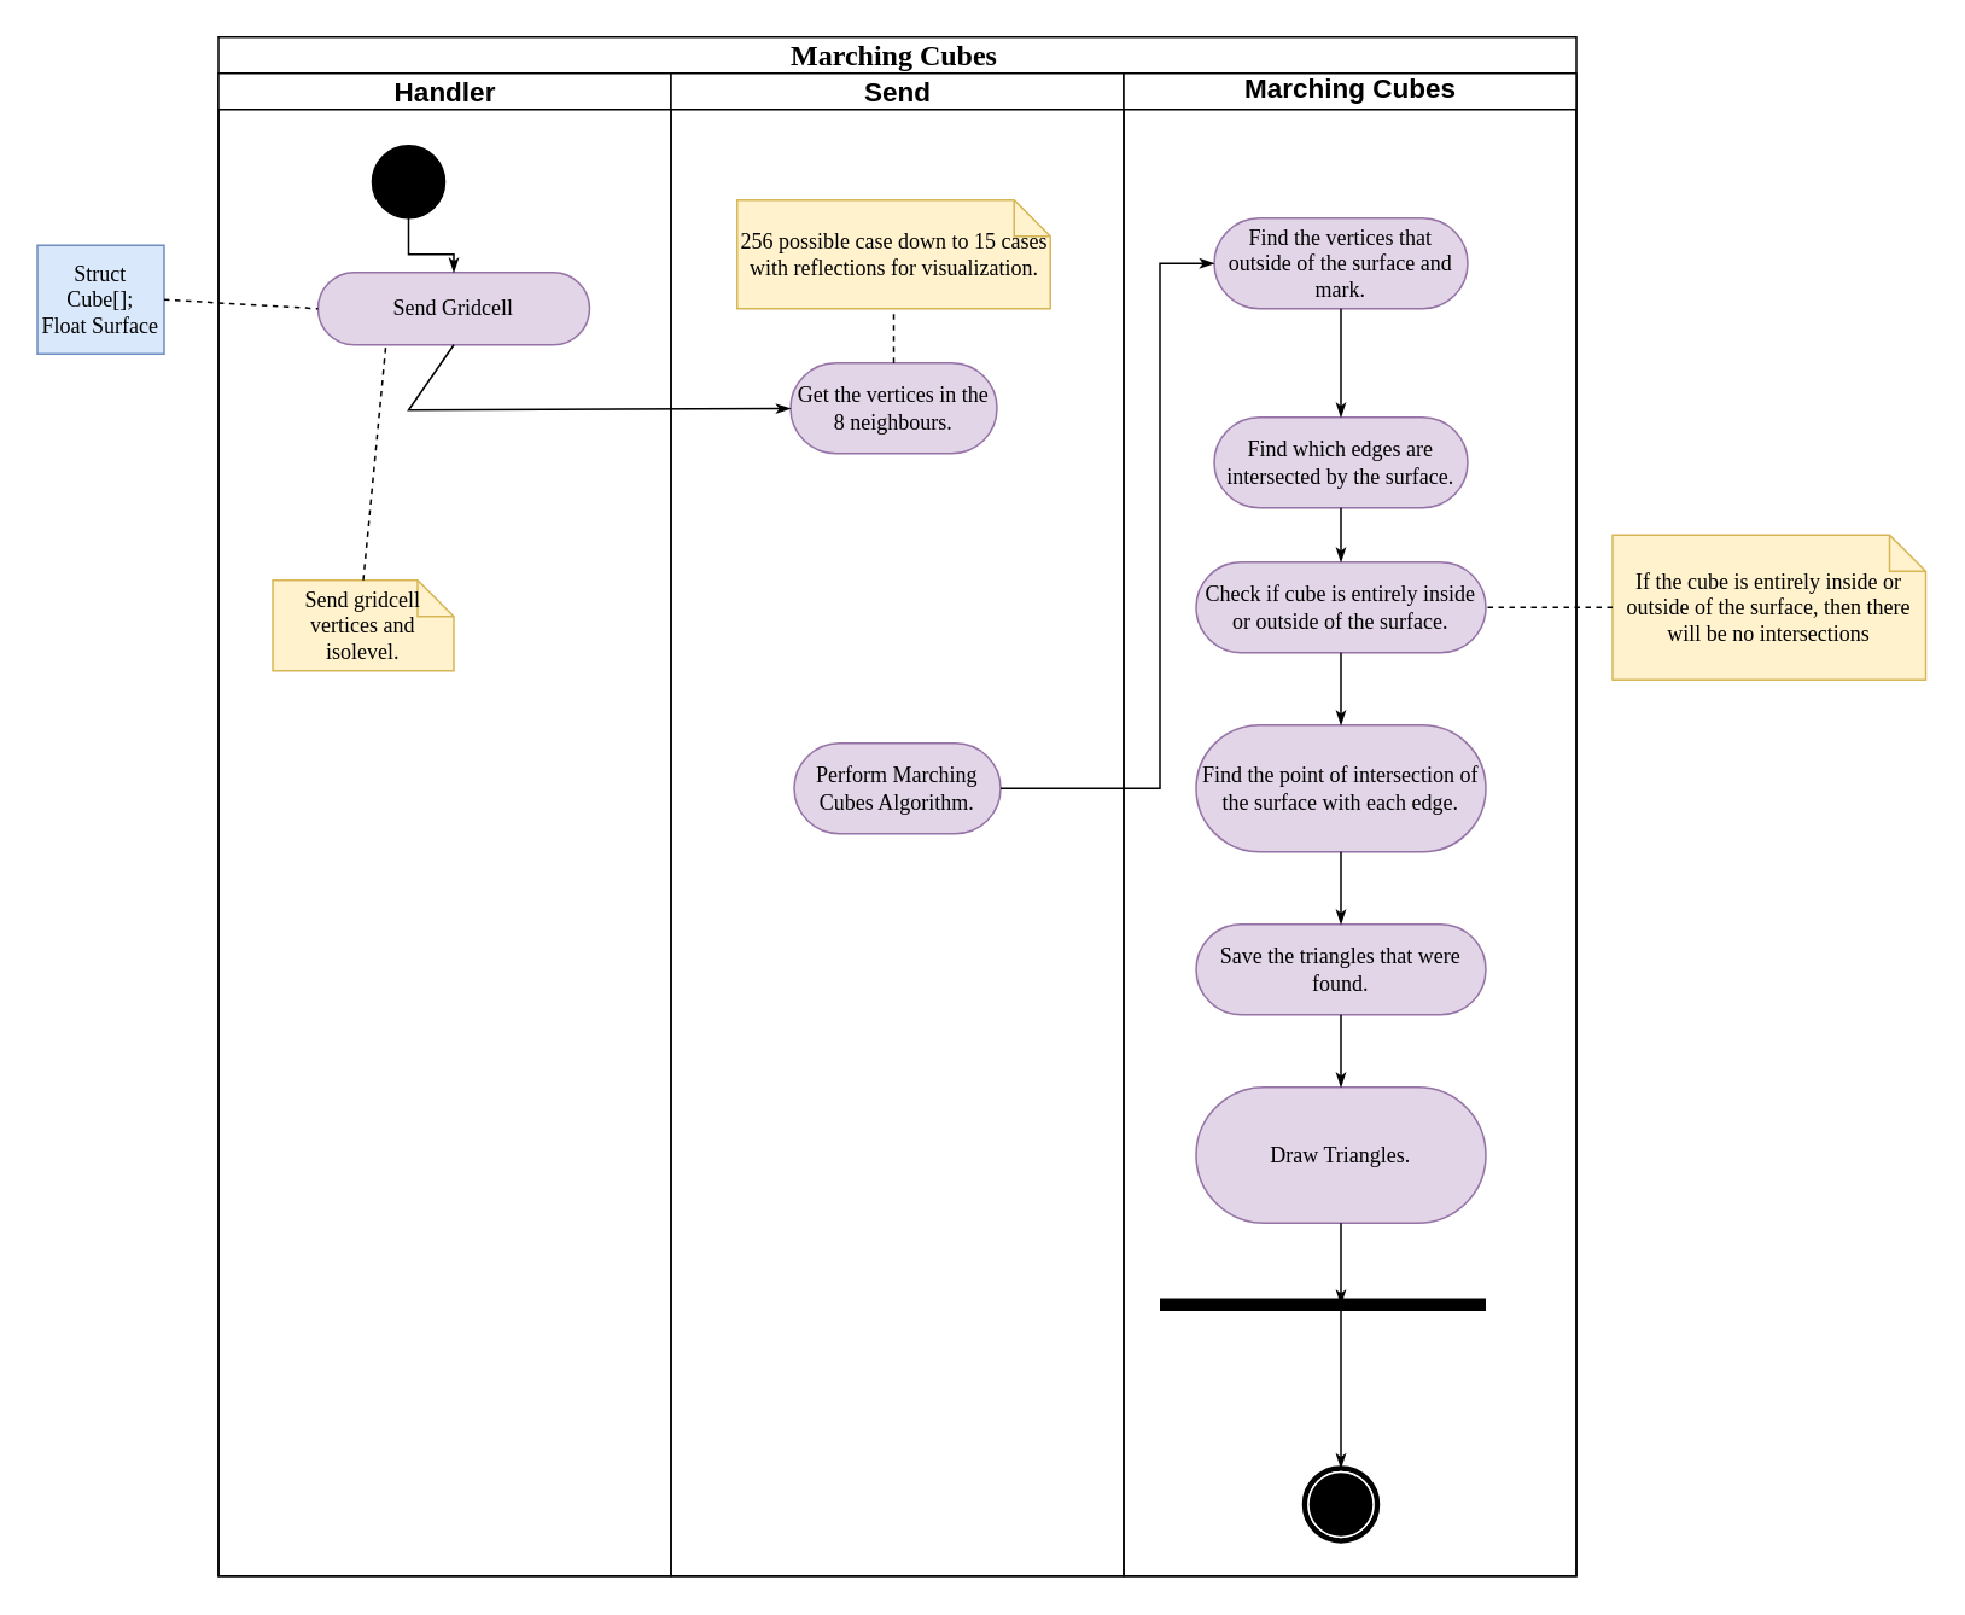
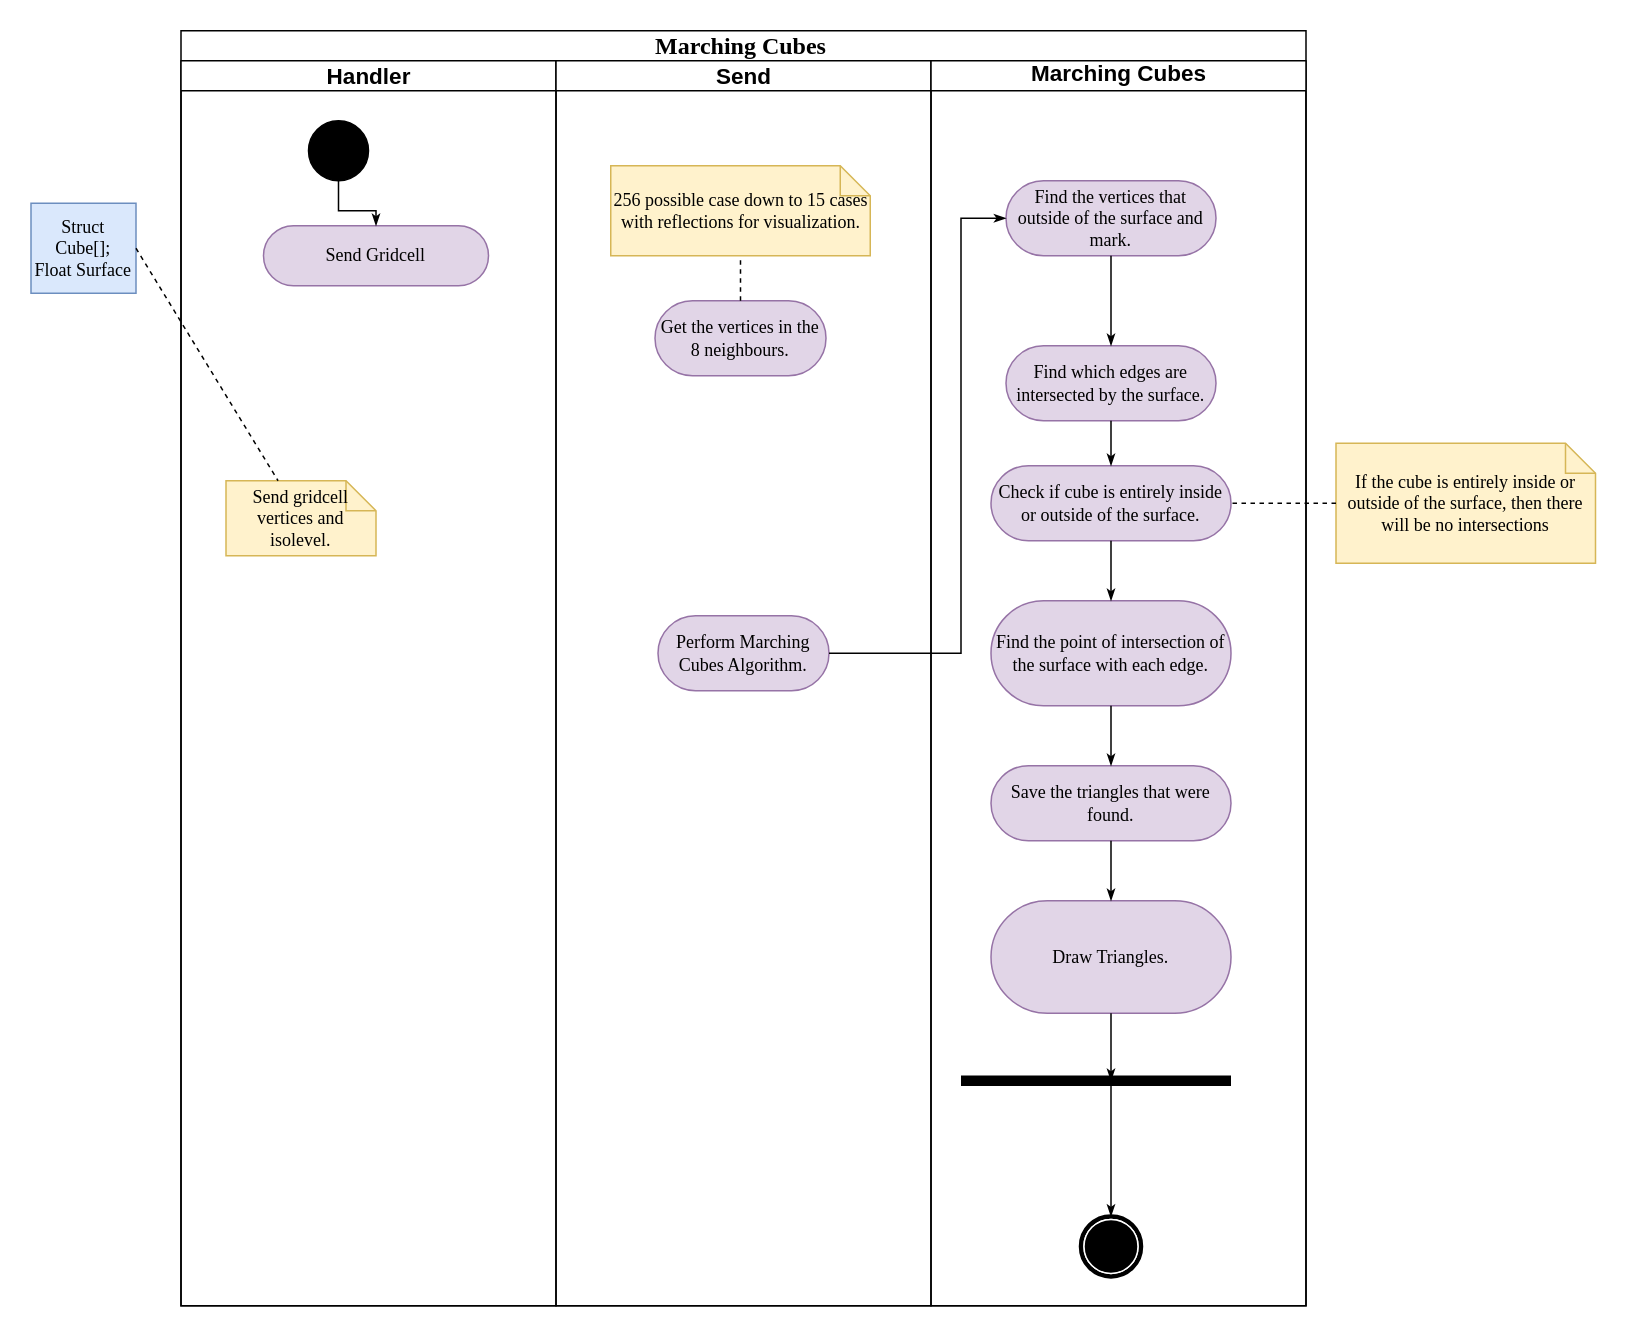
- <mxCell id="35" value="" style="endArrow=none;dashed=1;html=1;strokeWidth=1;fontSize=12;exitX=1;exitY=0.5;exitDx=0;exitDy=0;fontStyle=1;entryX=0;entryY=0.5;entryDx=0;entryDy=0;" parent="1" source="34" target="5" edge="1"><mxGeometry width="50" height="50" relative="1" as="geometry"><mxPoint x="190" y="330" as="sourcePoint" /><mxPoint x="110" y="150" as="targetPoint" /></mxGeometry></mxCell>
+ <mxCell id="35" value="" style="endArrow=none;dashed=1;html=1;strokeWidth=1;fontSize=12;exitX=1;exitY=0.5;exitDx=0;exitDy=0;fontStyle=1;" parent="1" source="34" target="7" edge="1"><mxGeometry width="50" height="50" relative="1" as="geometry"><mxPoint x="190" y="330" as="sourcePoint" /><mxPoint x="110" y="150" as="targetPoint" /></mxGeometry></mxCell>
- <mxCell id="30" style="edgeStyle=none;rounded=0;html=1;labelBackgroundColor=none;startArrow=none;startFill=0;startSize=5;endArrow=classicThin;endFill=1;endSize=5;jettySize=auto;orthogonalLoop=1;strokeWidth=1;fontFamily=Verdana;fontSize=12;exitX=0.5;exitY=1;exitDx=0;exitDy=0;" parent="2" source="5" target="10" edge="1"><mxGeometry relative="1" as="geometry"><Array as="points"><mxPoint x="105" y="206" /></Array><mxPoint x="105" y="220.0" as="sourcePoint" /></mxGeometry></mxCell>
- <mxCell id="8" value="" style="endArrow=none;dashed=1;html=1;strokeWidth=1;fontSize=12;entryX=0.25;entryY=1;entryDx=0;entryDy=0;exitX=0.5;exitY=0;exitDx=0;exitDy=0;exitPerimeter=0;fontStyle=1" parent="3" source="7" target="5" edge="1"><mxGeometry width="50" height="50" relative="1" as="geometry"><mxPoint x="40" y="240" as="sourcePoint" /><mxPoint x="90" y="190" as="targetPoint" /></mxGeometry></mxCell>
